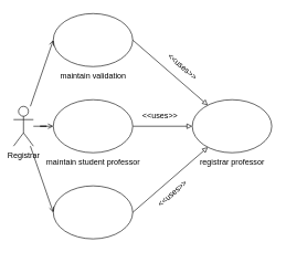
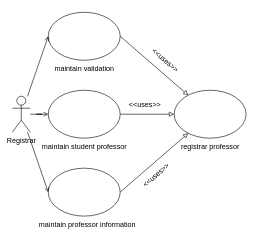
+ <mxCell id="11" value="maintain professor information" style="text;html=1;align=center;verticalAlign=middle;resizable=0;points=[];autosize=1;strokeColor=none;fillColor=none;" parent="1" vertex="1"><mxGeometry x="55" y="360" width="180" height="30" as="geometry" /></mxCell>
